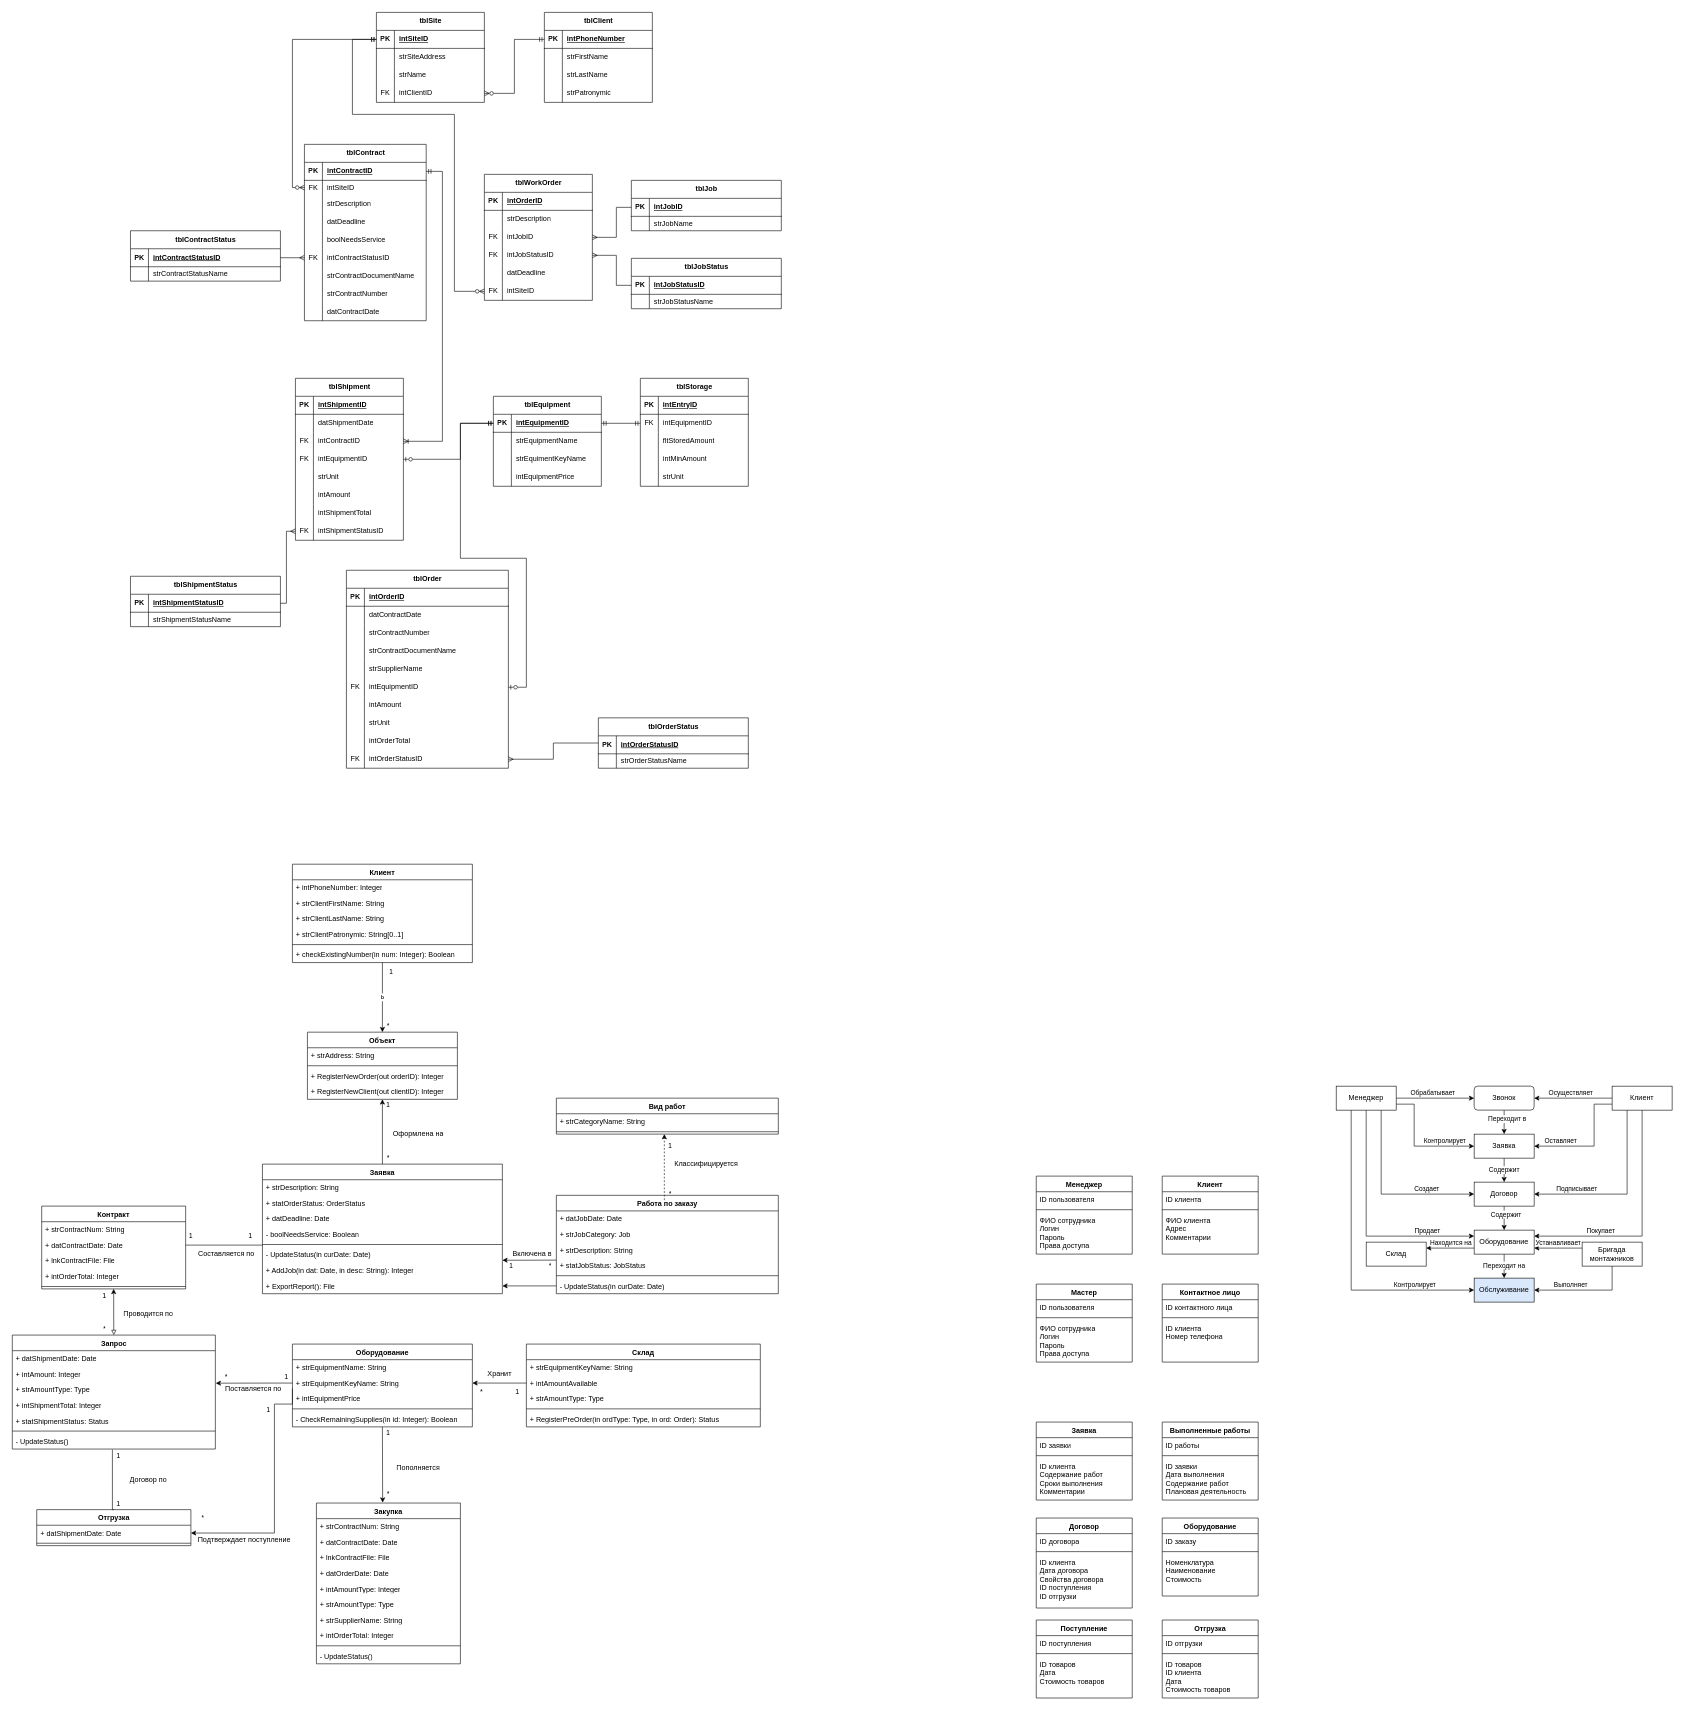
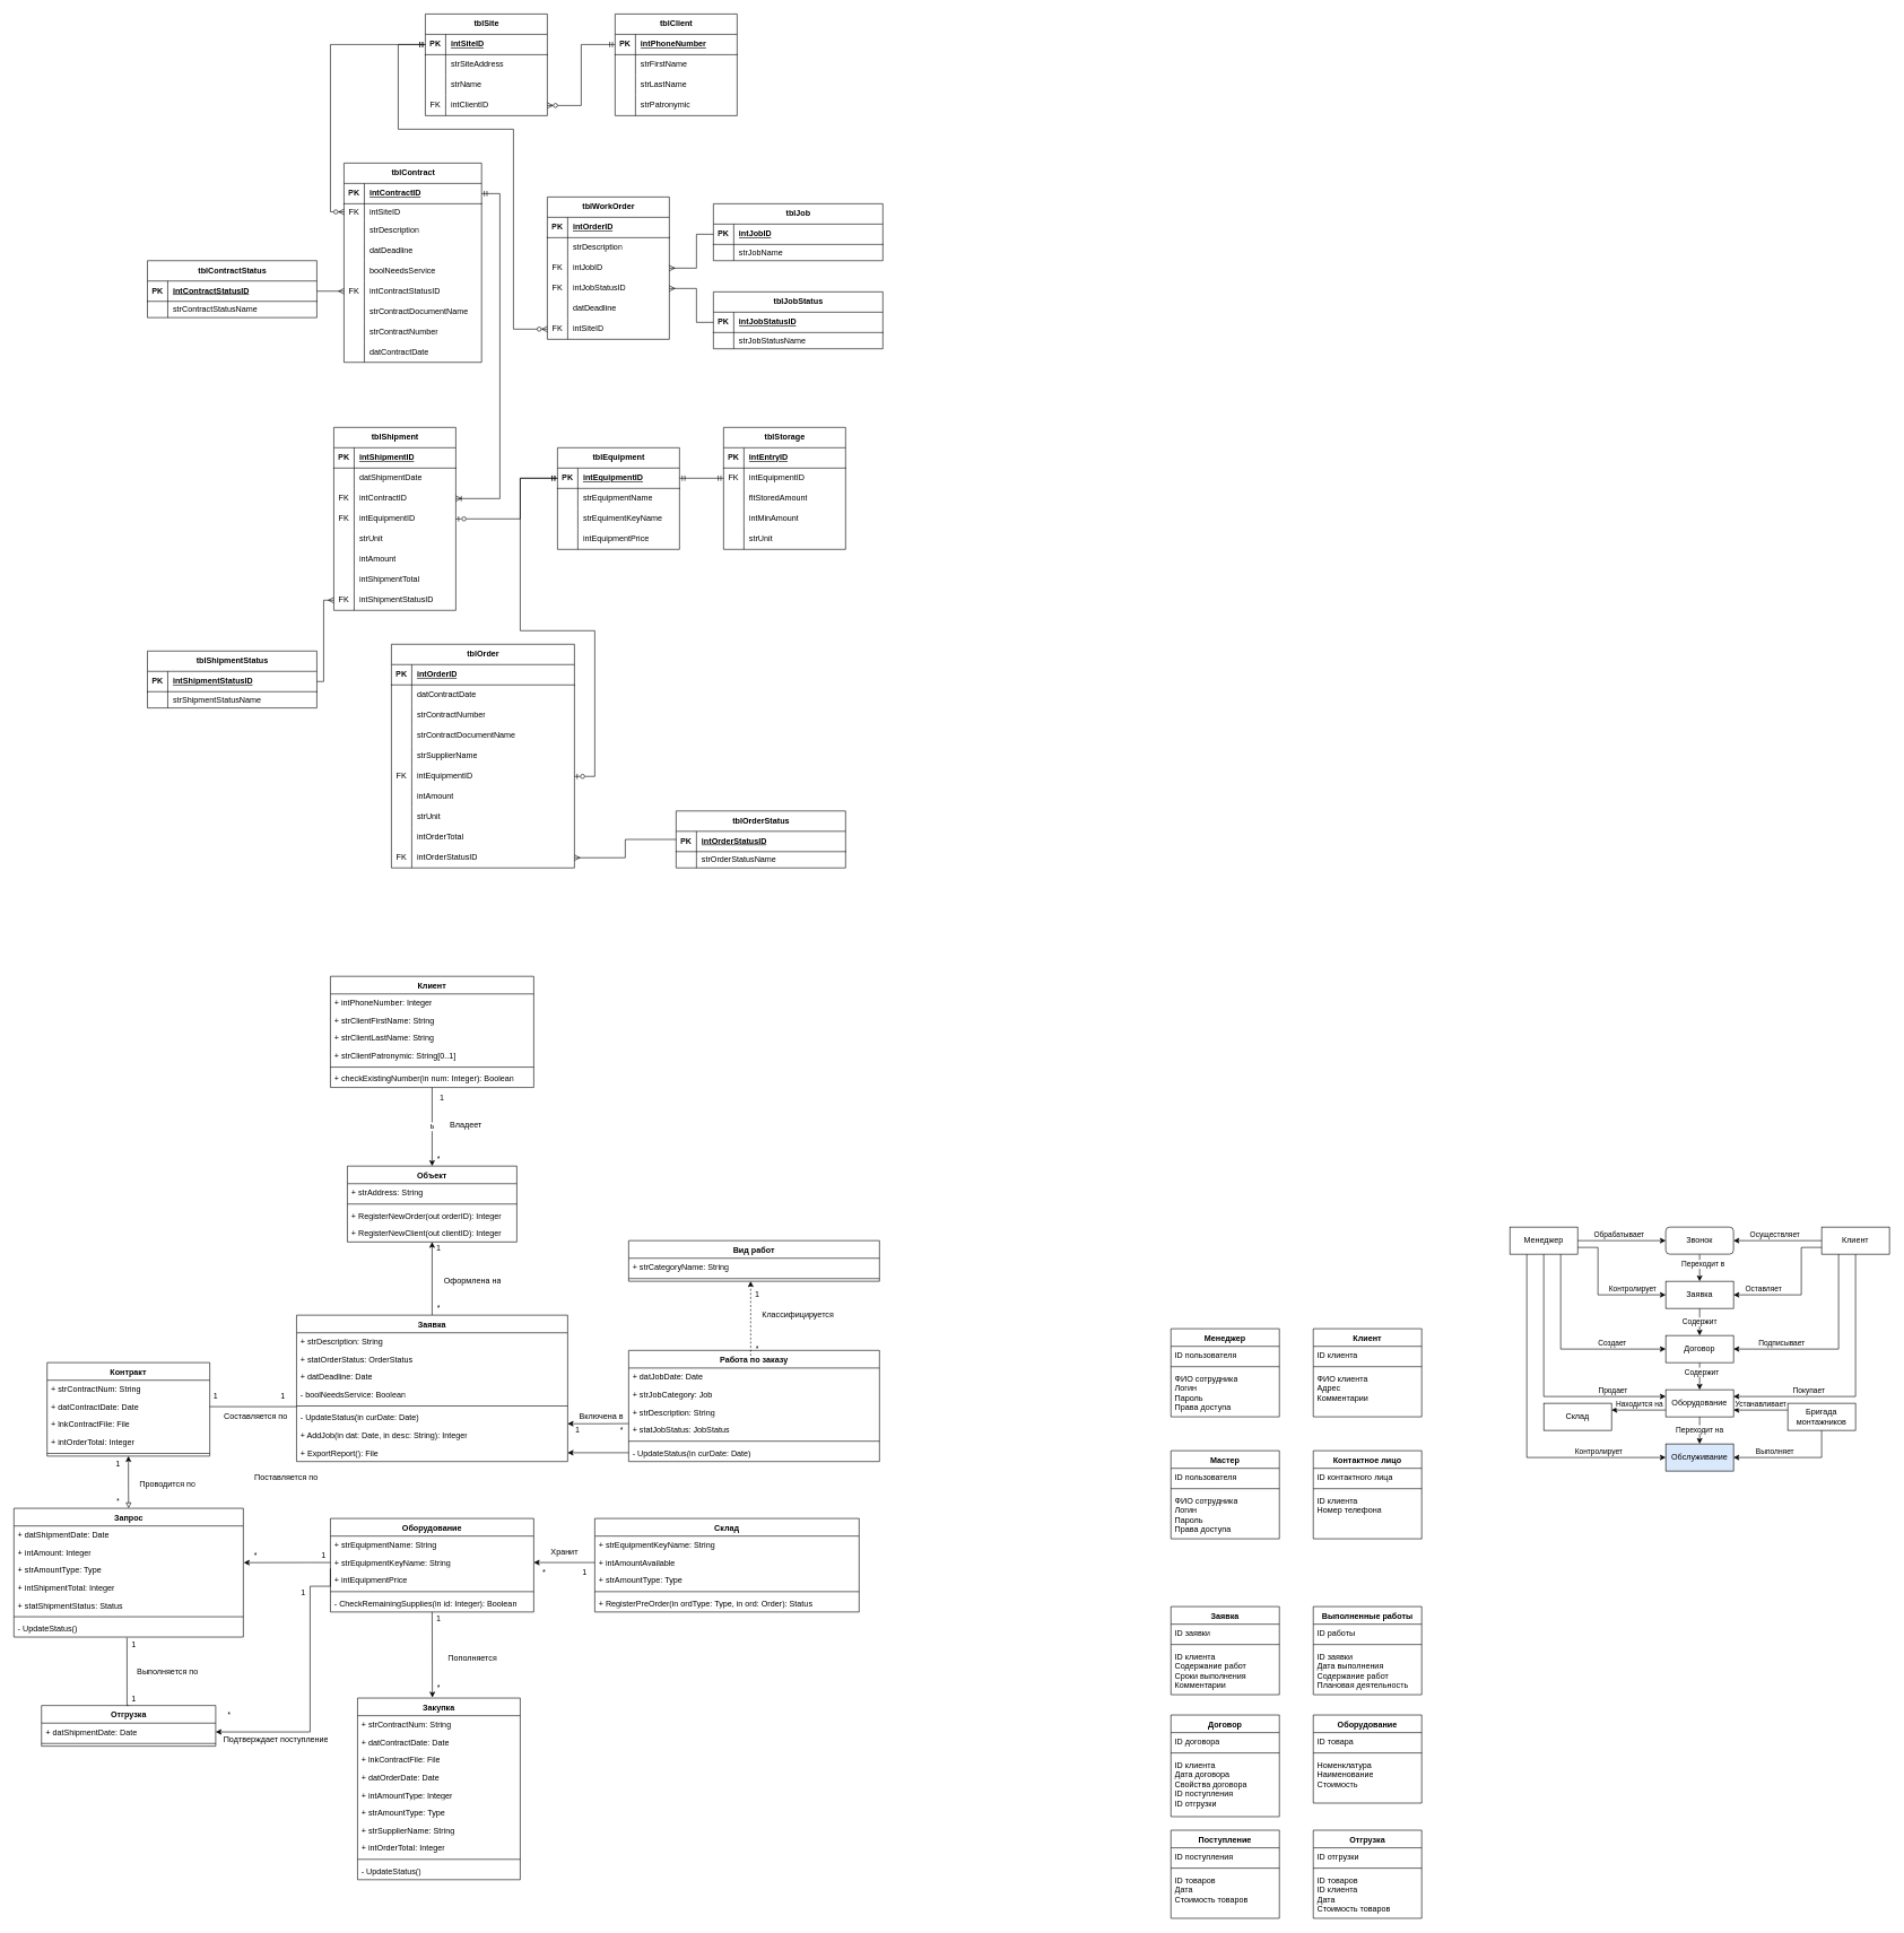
+ <mxCell id="145" value="Владеет" style="text;html=1;strokeColor=none;fillColor=none;align=center;verticalAlign=middle;whiteSpace=wrap;overflow=hidden;" parent="1" vertex="1"><mxGeometry x="647" y="1650" width="80" height="20" as="geometry" /></mxCell>
- <mxCell id="224" value="Поставляется по" style="text;html=1;strokeColor=none;fillColor=none;align=center;verticalAlign=middle;whiteSpace=wrap;overflow=hidden;" parent="1" vertex="1"><mxGeometry x="372" y="2305" width="100" height="20" as="geometry" /></mxCell>
+ <mxCell id="224" value="Поставляется по" style="text;html=1;strokeColor=none;fillColor=none;align=center;verticalAlign=middle;whiteSpace=wrap;overflow=hidden;" parent="1" vertex="1"><mxGeometry x="372" y="2170" width="100" height="20" as="geometry" /></mxCell>
- <mxCell id="214" value="Договор по" style="text;html=1;strokeColor=none;fillColor=none;align=center;verticalAlign=middle;whiteSpace=wrap;overflow=hidden;" parent="1" vertex="1"><mxGeometry x="197" y="2457" width="100" height="20" as="geometry" /></mxCell>
+ <mxCell id="214" value="Выполняется по" style="text;html=1;strokeColor=none;fillColor=none;align=center;verticalAlign=middle;whiteSpace=wrap;overflow=hidden;" parent="1" vertex="1"><mxGeometry x="197" y="2457" width="100" height="20" as="geometry" /></mxCell>
- <mxCell id="71" value="ID заказу" style="text;strokeColor=none;fillColor=none;align=left;verticalAlign=top;spacingLeft=4;spacingRight=4;overflow=hidden;rotatable=0;points=[[0,0.5],[1,0.5]];portConstraint=eastwest;whiteSpace=wrap;html=1;" parent="70" vertex="1"><mxGeometry y="26" width="160" height="26" as="geometry" /></mxCell>
+ <mxCell id="71" value="ID товара" style="text;strokeColor=none;fillColor=none;align=left;verticalAlign=top;spacingLeft=4;spacingRight=4;overflow=hidden;rotatable=0;points=[[0,0.5],[1,0.5]];portConstraint=eastwest;whiteSpace=wrap;html=1;" parent="70" vertex="1"><mxGeometry y="26" width="160" height="26" as="geometry" /></mxCell>
